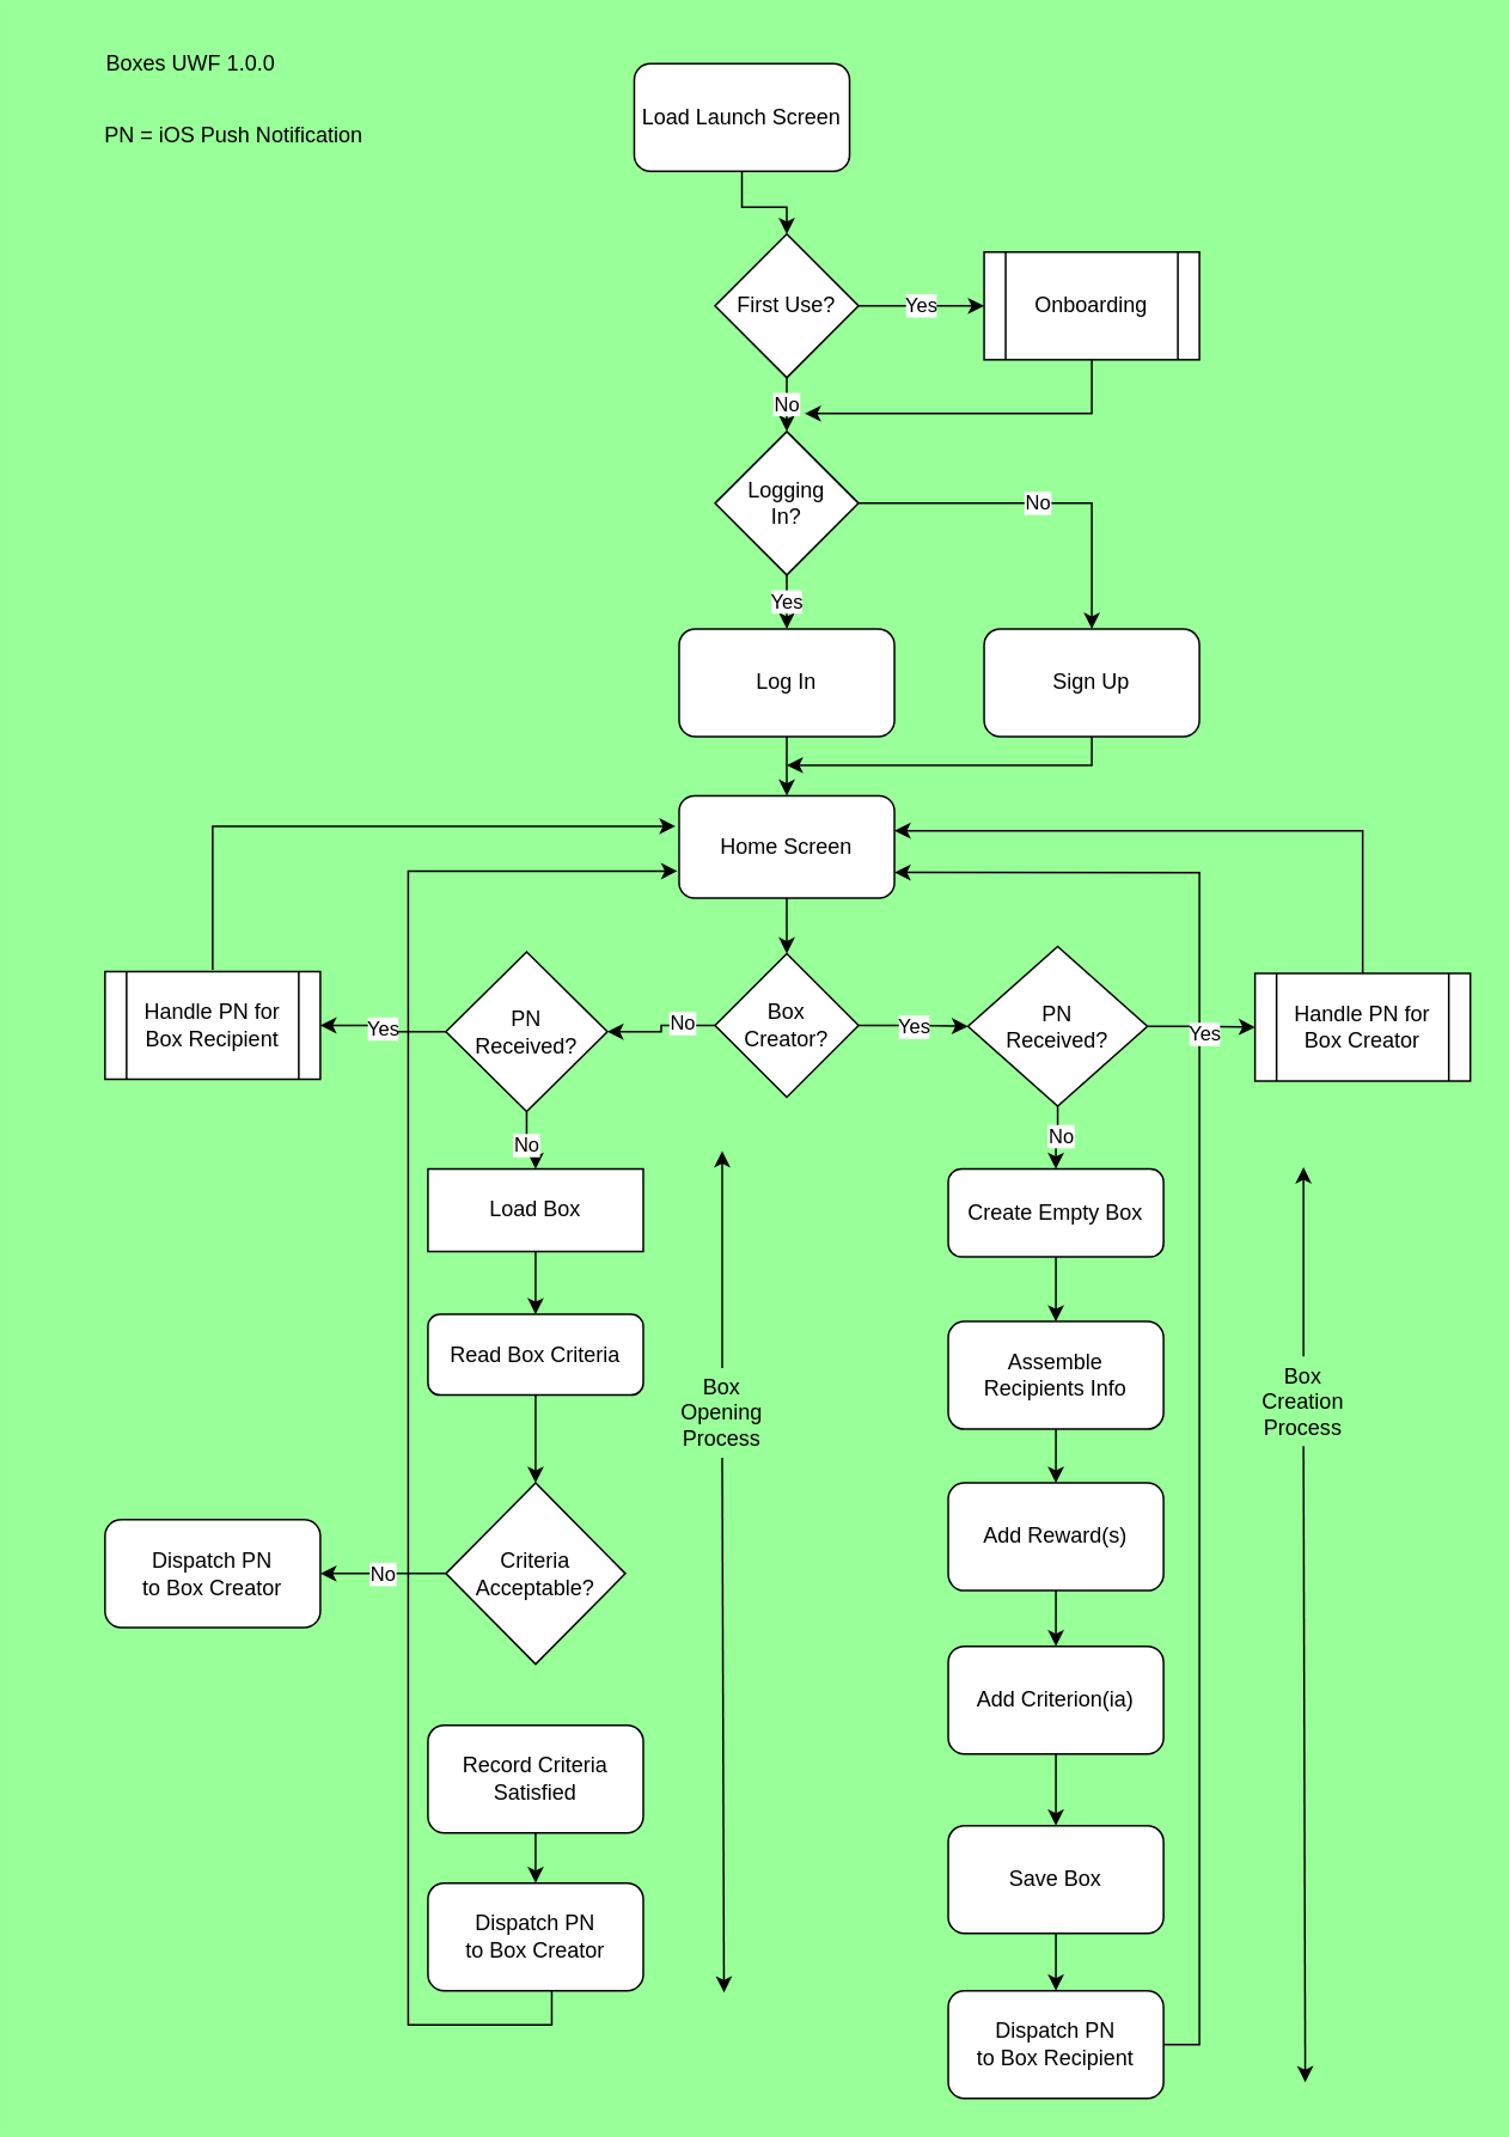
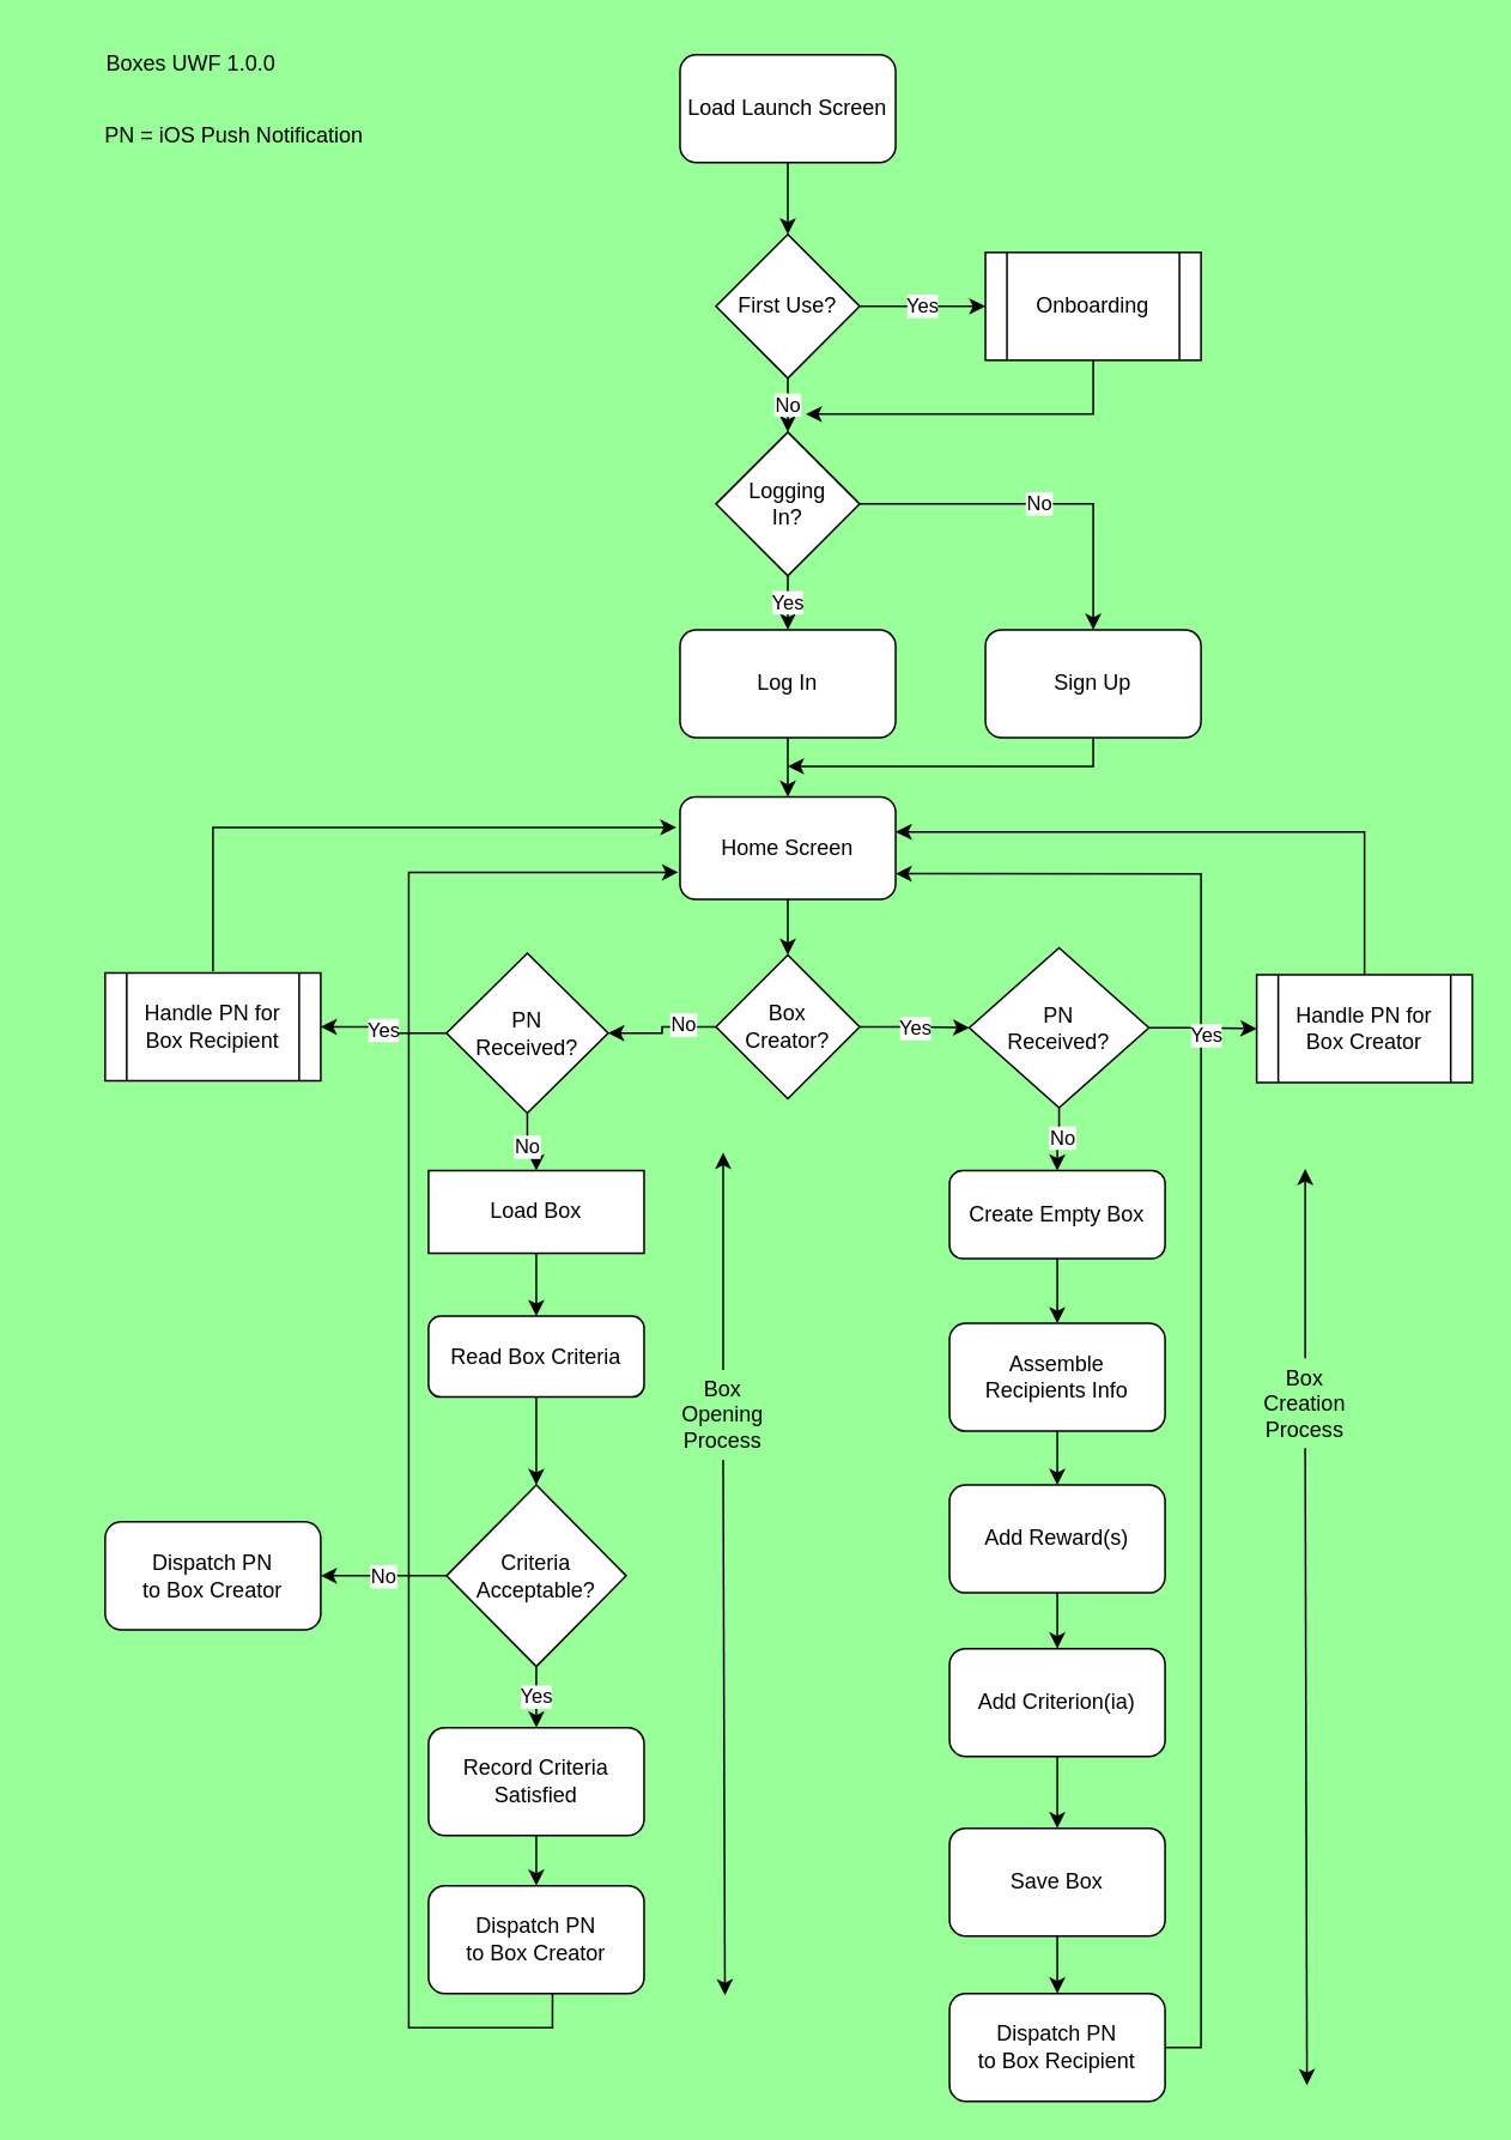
- <mxCell id="3" value="Load Launch Screen" style="rounded=1;whiteSpace=wrap;html=1;" parent="1" vertex="1"><mxGeometry x="353" y="35" width="120" height="60" as="geometry" /></mxCell>
+ <mxCell id="3" value="Load Launch Screen" style="rounded=1;whiteSpace=wrap;html=1;" parent="1" vertex="1"><mxGeometry x="378" y="30" width="120" height="60" as="geometry" /></mxCell>
+ <mxCell id="54" value="Yes" style="edgeStyle=orthogonalEdgeStyle;rounded=0;orthogonalLoop=1;jettySize=auto;html=1;entryX=0.5;entryY=0;entryDx=0;entryDy=0;" parent="1" source="56" target="34" edge="1"><mxGeometry relative="1" as="geometry" /></mxCell>
